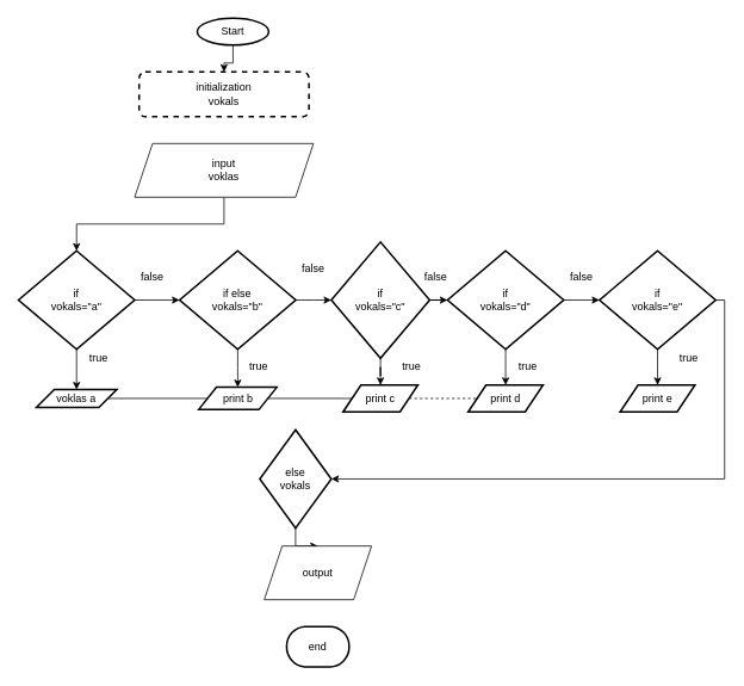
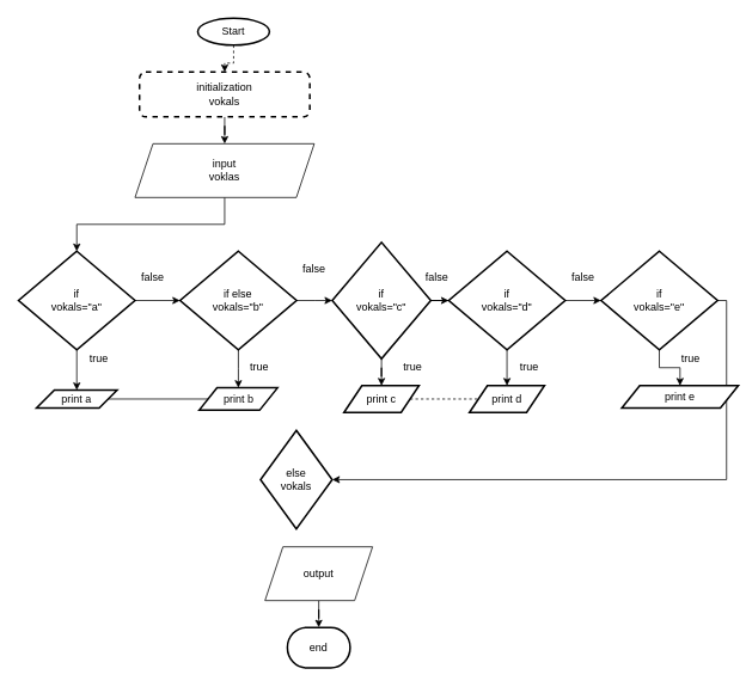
- <mxCell id="2" value="" style="edgeStyle=orthogonalEdgeStyle;rounded=0;orthogonalLoop=1;jettySize=auto;html=1;" parent="1" source="3" target="5" edge="1"><mxGeometry relative="1" as="geometry" /></mxCell>
+ <mxCell id="2" value="" style="edgeStyle=orthogonalEdgeStyle;rounded=0;orthogonalLoop=1;jettySize=auto;html=1;dashed=1;" parent="1" source="3" target="5" edge="1"><mxGeometry relative="1" as="geometry" /></mxCell>
+ <mxCell id="4" value="" style="edgeStyle=orthogonalEdgeStyle;rounded=0;orthogonalLoop=1;jettySize=auto;html=1;" parent="1" source="5" target="8" edge="1"><mxGeometry relative="1" as="geometry" /></mxCell>
- <mxCell id="26" value="voklas a" style="shape=parallelogram;perimeter=parallelogramPerimeter;whiteSpace=wrap;html=1;fixedSize=1;strokeWidth=2;" parent="1" vertex="1"><mxGeometry x="40" y="435" width="90" height="20" as="geometry" /></mxCell>
+ <mxCell id="26" value="print a" style="shape=parallelogram;perimeter=parallelogramPerimeter;whiteSpace=wrap;html=1;fixedSize=1;strokeWidth=2;" parent="1" vertex="1"><mxGeometry x="40" y="435" width="90" height="20" as="geometry" /></mxCell>
- <mxCell id="29" value="" style="edgeStyle=orthogonalEdgeStyle;rounded=0;orthogonalLoop=1;jettySize=auto;html=1;entryX=0;entryY=0.5;entryDx=0;entryDy=0;endArrow=none;endFill=0;" edge="1" parent="1" source="30" target="35"><mxGeometry relative="1" as="geometry" /></mxCell>
- <mxCell id="40" value="print e" style="shape=parallelogram;perimeter=parallelogramPerimeter;whiteSpace=wrap;html=1;fixedSize=1;strokeWidth=2;" parent="1" vertex="1"><mxGeometry x="693.13" y="430" width="83.75" height="30" as="geometry" /></mxCell>
+ <mxCell id="40" value="print e" style="shape=parallelogram;perimeter=parallelogramPerimeter;whiteSpace=wrap;html=1;fixedSize=1;strokeWidth=2;" parent="1" vertex="1"><mxGeometry x="693.13" y="430" width="130" height="25" as="geometry" /></mxCell>
- <mxCell id="42" value="" style="edgeStyle=orthogonalEdgeStyle;rounded=0;orthogonalLoop=1;jettySize=auto;html=1;" parent="1" source="43" target="45" edge="1"><mxGeometry relative="1" as="geometry" /></mxCell>
+ <mxCell id="44" value="" style="edgeStyle=orthogonalEdgeStyle;rounded=0;orthogonalLoop=1;jettySize=auto;html=1;" parent="1" source="45" target="9" edge="1"><mxGeometry relative="1" as="geometry" /></mxCell>
